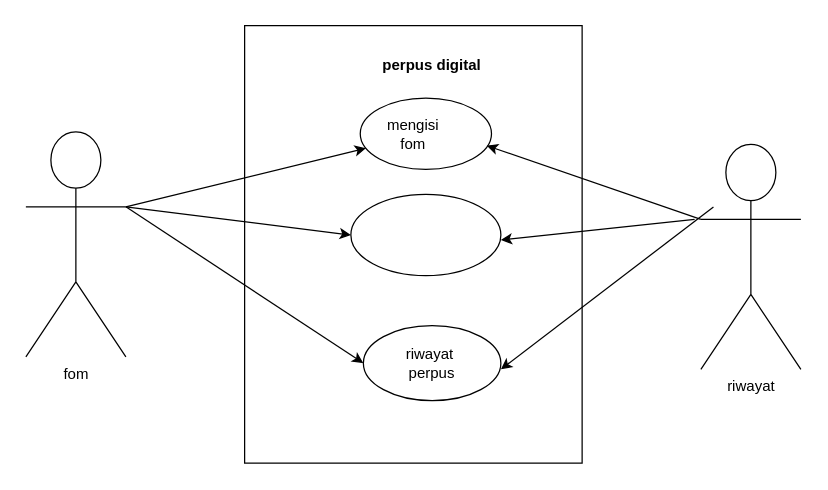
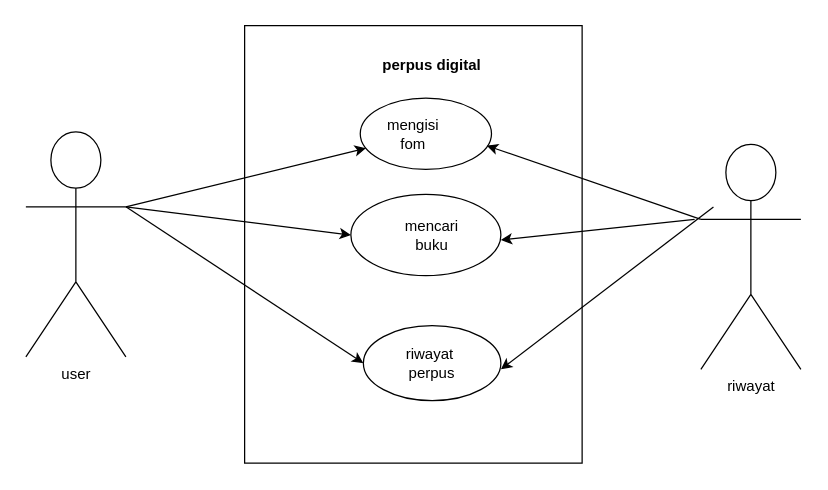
+ <mxCell id="17" value="mencari buku" style="text;html=1;strokeColor=none;fillColor=none;align=center;verticalAlign=middle;whiteSpace=wrap;rounded=0;" vertex="1" parent="1"><mxGeometry x="315" y="172.5" width="60" height="30" as="geometry" /></mxCell>
- <mxCell id="6" value="fom" style="shape=umlActor;verticalLabelPosition=bottom;verticalAlign=top;html=1;outlineConnect=0;" parent="1" vertex="1"><mxGeometry x="20" y="105" width="80" height="180" as="geometry" /></mxCell>
+ <mxCell id="6" value="user" style="shape=umlActor;verticalLabelPosition=bottom;verticalAlign=top;html=1;outlineConnect=0;" parent="1" vertex="1"><mxGeometry x="20" y="105" width="80" height="180" as="geometry" /></mxCell>
